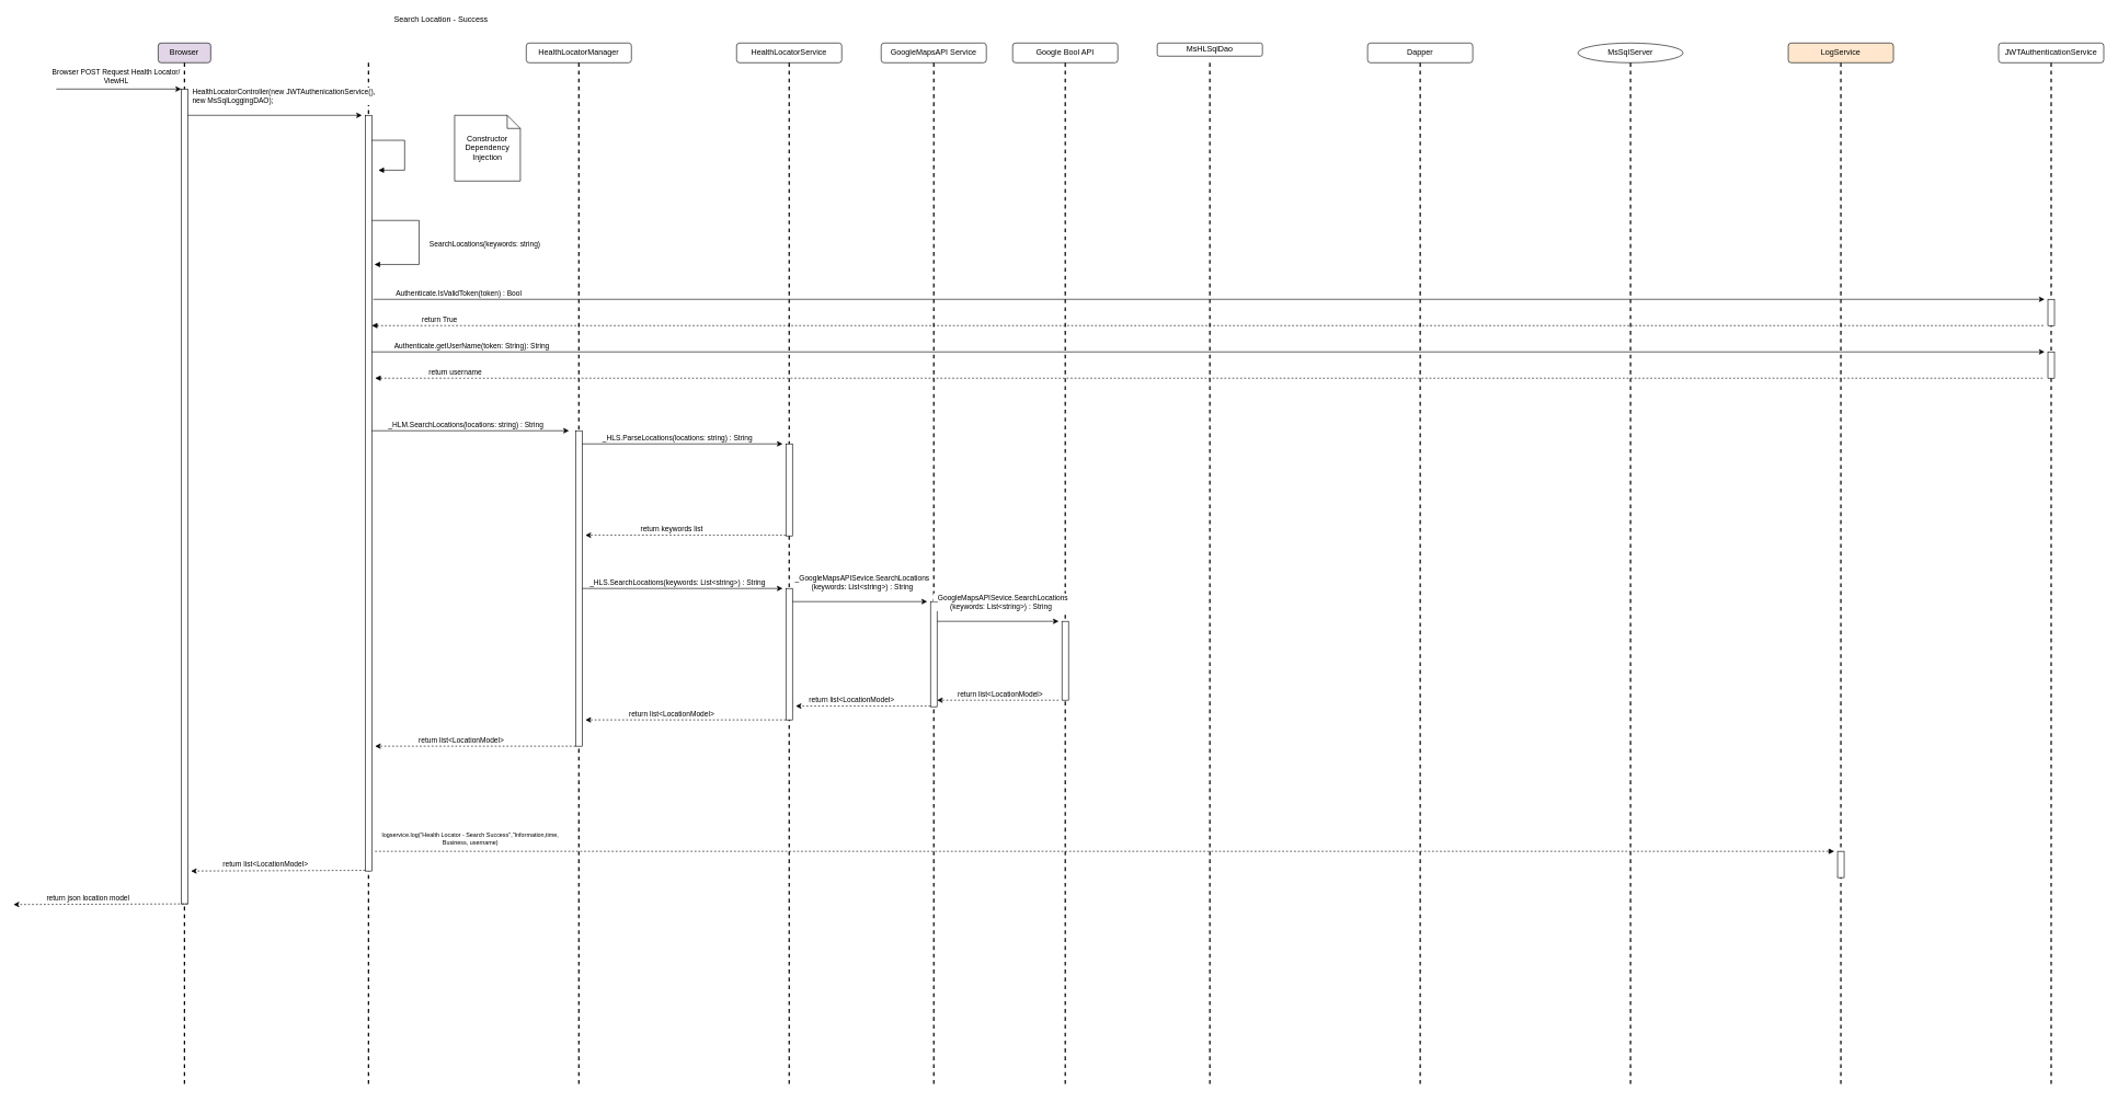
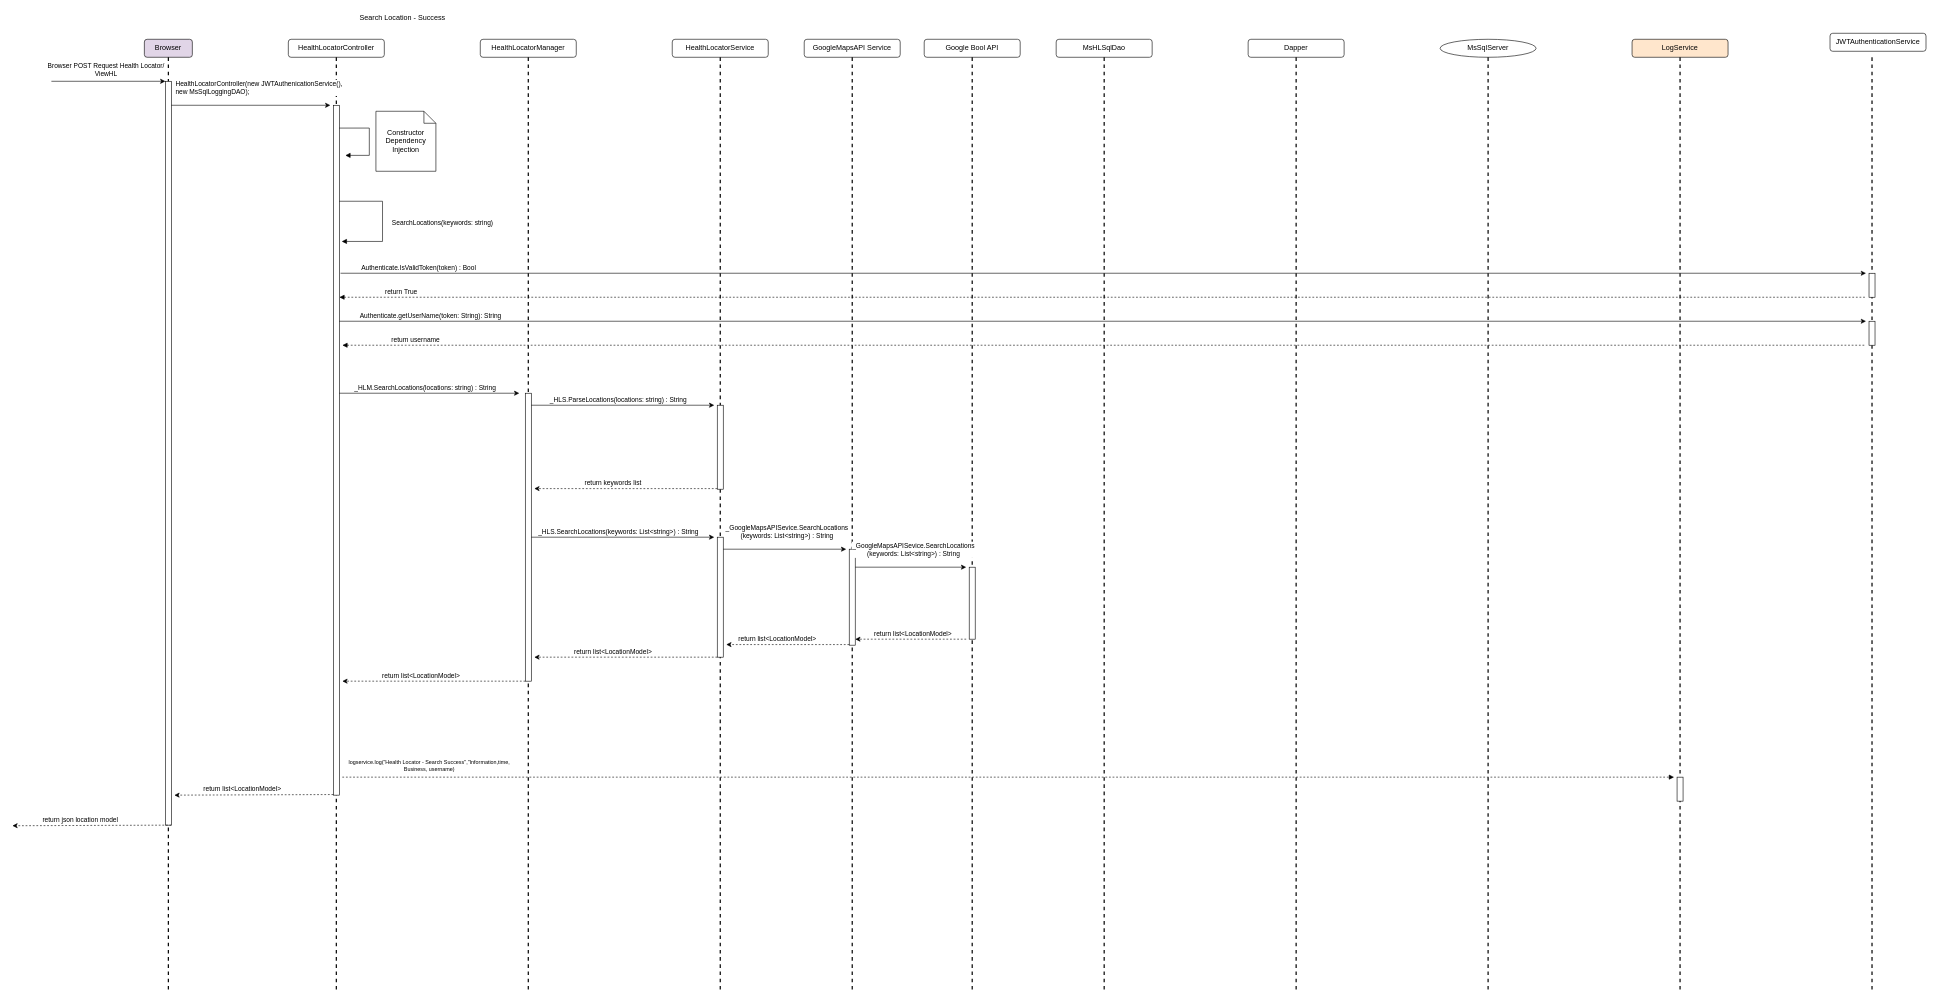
- <mxCell id="19" value="MsHLSqlDao" style="rounded=1;whiteSpace=wrap;html=1;" vertex="1" parent="1"><mxGeometry x="1760" y="65" width="160" height="20" as="geometry" /></mxCell>
+ <mxCell id="19" value="MsHLSqlDao" style="rounded=1;whiteSpace=wrap;html=1;" vertex="1" parent="1"><mxGeometry x="1760" y="65" width="160" height="30" as="geometry" /></mxCell>
+ <mxCell id="5" value="HealthLocatorController" style="rounded=1;whiteSpace=wrap;html=1;" vertex="1" parent="1"><mxGeometry x="480" y="65" width="160" height="30" as="geometry" /></mxCell>
- <mxCell id="27" value="JWTAuthenticationService" style="rounded=1;whiteSpace=wrap;html=1;" vertex="1" parent="1"><mxGeometry x="3040" y="65" width="160" height="30" as="geometry" /></mxCell>
+ <mxCell id="27" value="JWTAuthenticationService" style="rounded=1;whiteSpace=wrap;html=1;" vertex="1" parent="1"><mxGeometry x="3050" y="55" width="160" height="30" as="geometry" /></mxCell>
- <mxCell id="16" value="Constructor Dependency Injection" style="shape=note;size=20;whiteSpace=wrap;html=1;" vertex="1" parent="1"><mxGeometry x="691" y="175" width="100" height="100" as="geometry" /></mxCell>
+ <mxCell id="16" value="Constructor Dependency Injection" style="shape=note;size=20;whiteSpace=wrap;html=1;" vertex="1" parent="1"><mxGeometry x="626" y="185" width="100" height="100" as="geometry" /></mxCell>
